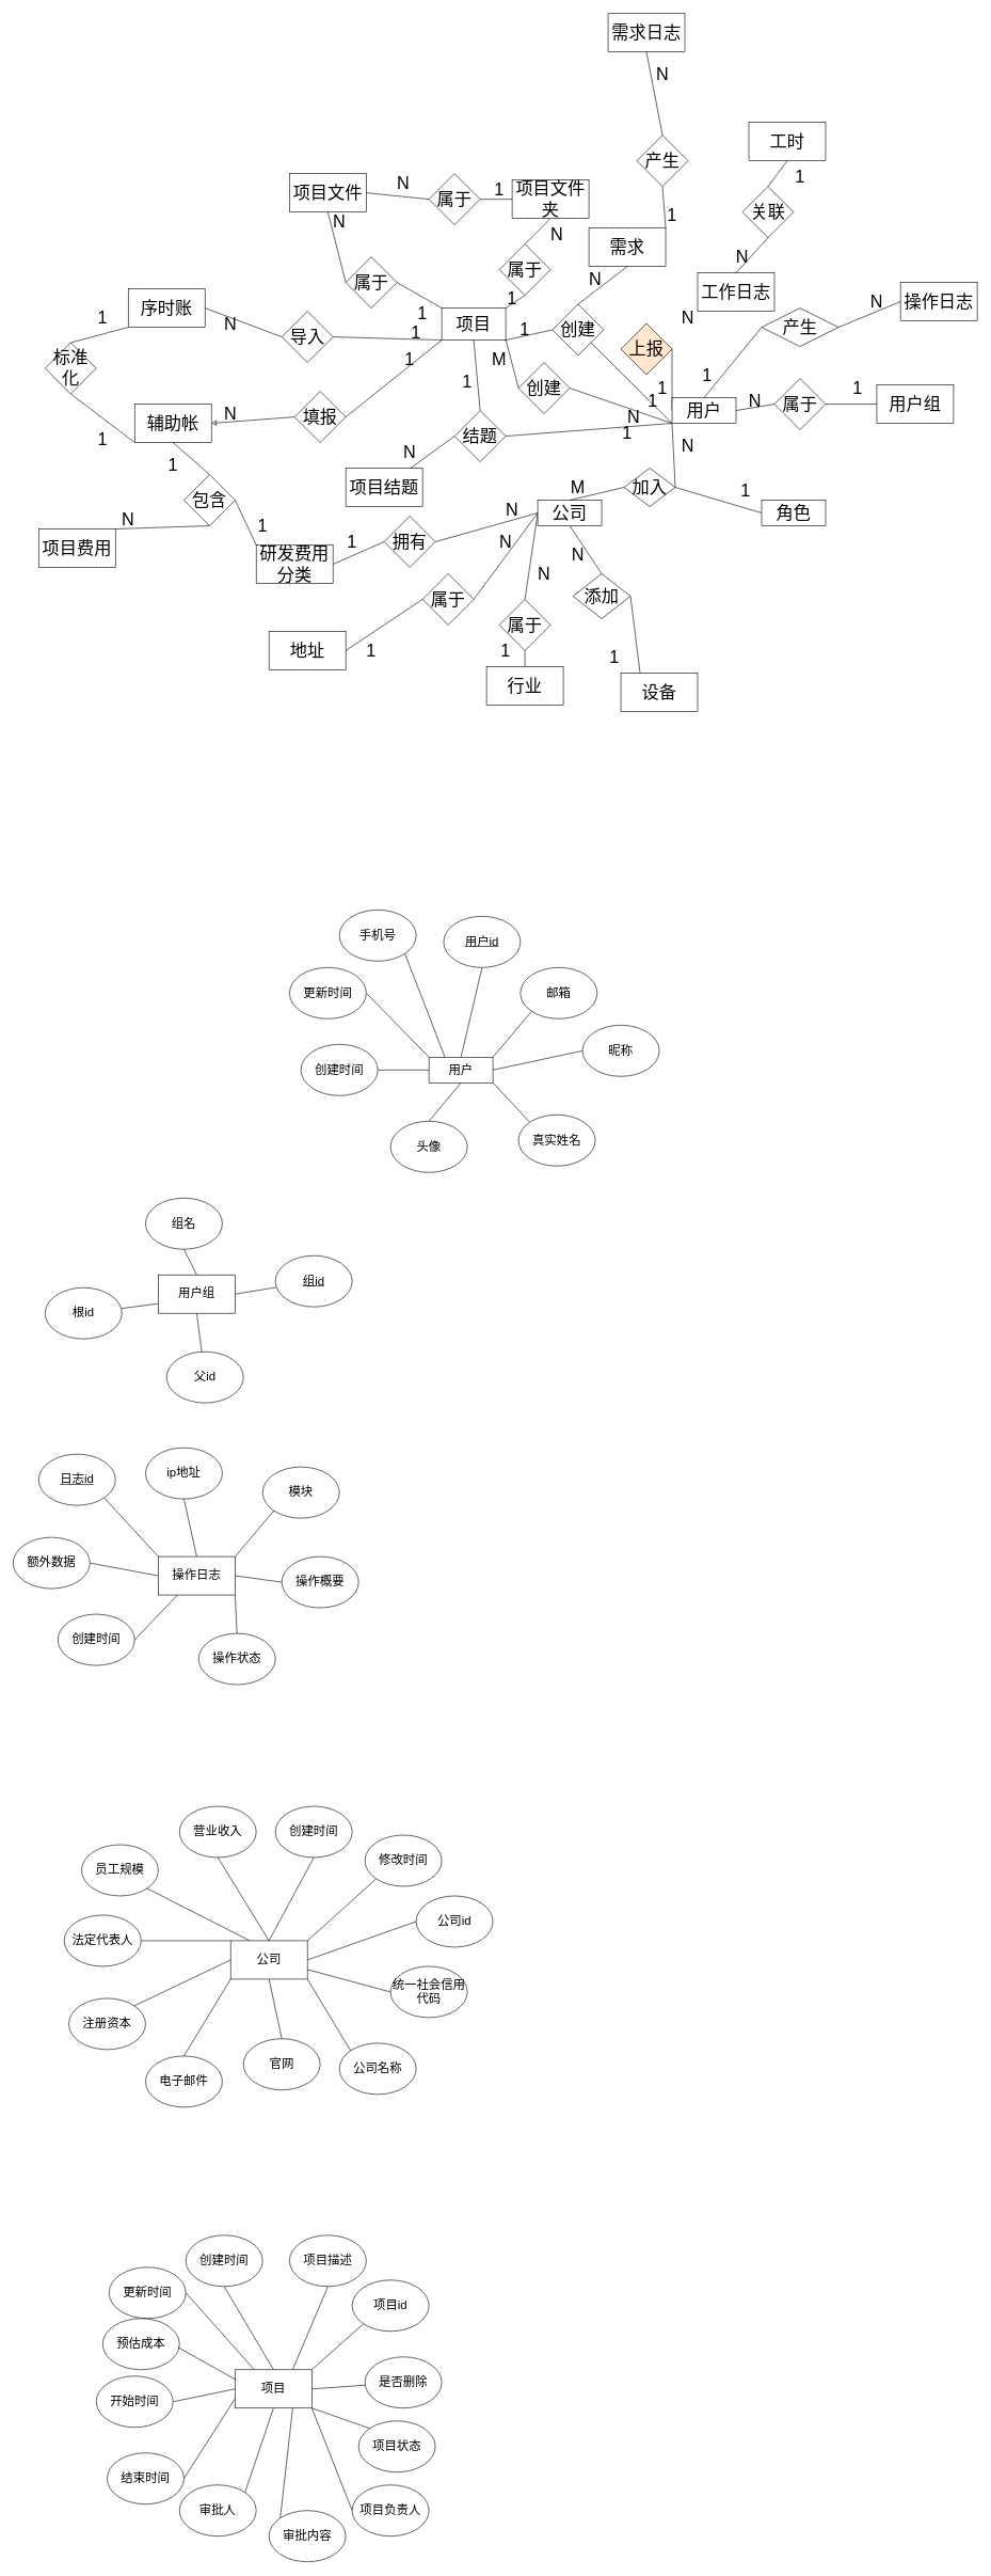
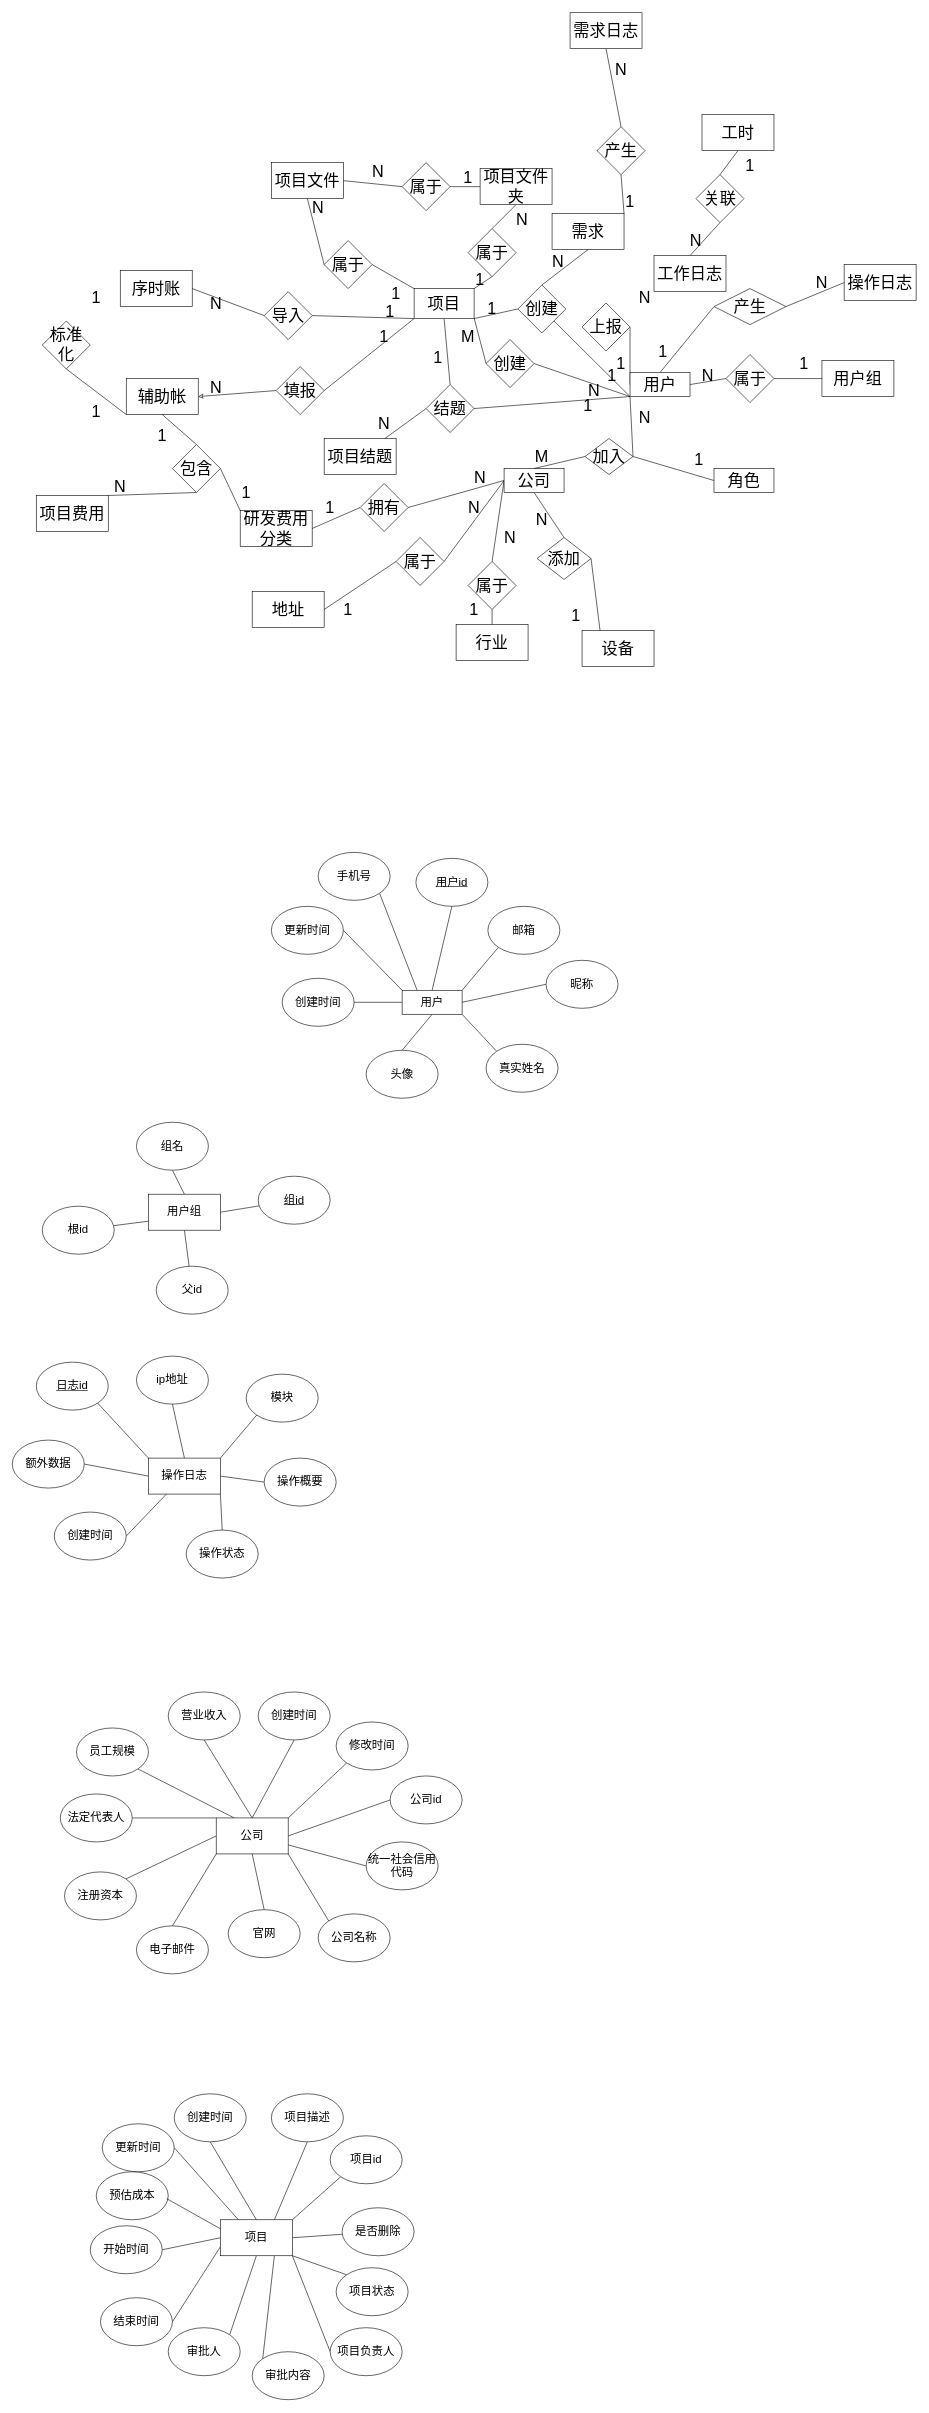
- <mxCell id="59" style="rounded=0;orthogonalLoop=1;jettySize=auto;html=1;exitX=0;exitY=1;exitDx=0;exitDy=0;entryX=0.5;entryY=0;entryDx=0;entryDy=0;endArrow=none;endFill=0;fontSize=27;" parent="1" source="60" target="117" edge="1"><mxGeometry relative="1" as="geometry" /></mxCell>
- <mxCell id="72" value="上报" style="rhombus;whiteSpace=wrap;html=1;fontSize=27;fillColor=#ffe6cc;" parent="1" vertex="1"><mxGeometry x="970" y="504" width="80" height="80" as="geometry" /></mxCell>
+ <mxCell id="72" value="上报" style="rhombus;whiteSpace=wrap;html=1;fontSize=27;" parent="1" vertex="1"><mxGeometry x="970" y="504" width="80" height="80" as="geometry" /></mxCell>
- <mxCell id="192" value="修改时间" style="ellipse;whiteSpace=wrap;html=1;fontSize=19;" vertex="1" parent="1"><mxGeometry x="570" y="2865" width="120" height="80" as="geometry" /></mxCell>
+ <mxCell id="192" value="修改时间" style="ellipse;whiteSpace=wrap;html=1;fontSize=19;" vertex="1" parent="1"><mxGeometry x="560" y="2870" width="120" height="80" as="geometry" /></mxCell>
